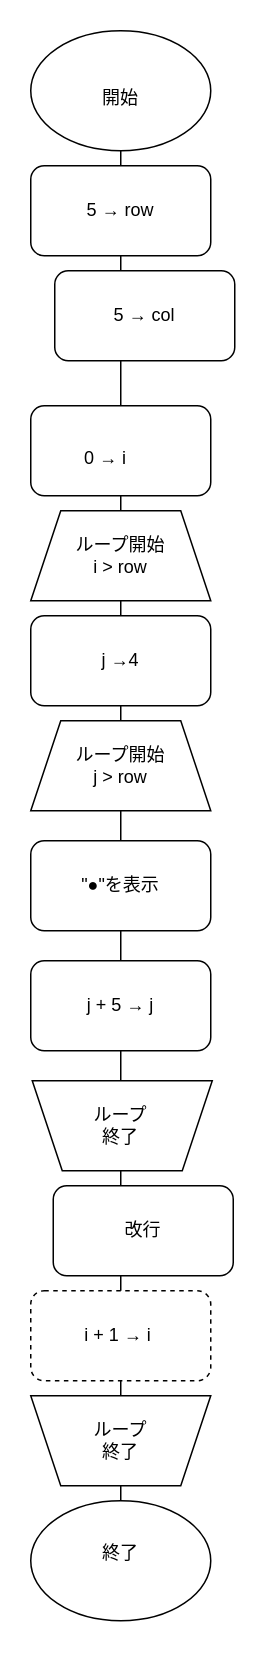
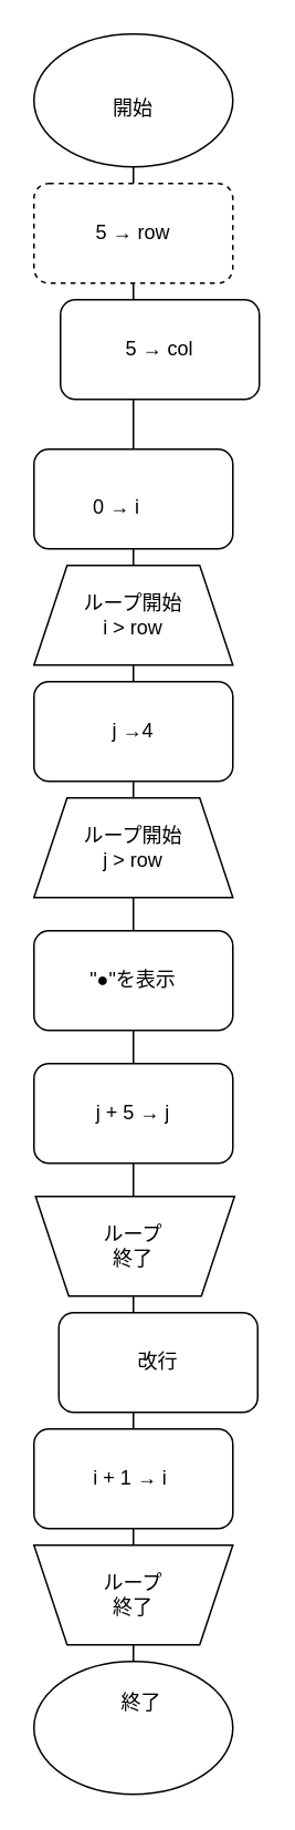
- <mxCell id="8" value="5 → row" style="rounded=1;whiteSpace=wrap;html=1;" parent="1" vertex="1"><mxGeometry x="20" y="110" width="120" height="60" as="geometry" /></mxCell>
+ <mxCell id="8" value="5 → row" style="rounded=1;whiteSpace=wrap;html=1;dashed=1;" parent="1" vertex="1"><mxGeometry x="20" y="110" width="120" height="60" as="geometry" /></mxCell>
- <mxCell id="5" value="i + 1 → i&amp;nbsp;" style="rounded=1;whiteSpace=wrap;html=1;dashed=1;" parent="1" vertex="1"><mxGeometry x="20" y="860" width="120" height="60" as="geometry" /></mxCell>
+ <mxCell id="5" value="i + 1 → i&amp;nbsp;" style="rounded=1;whiteSpace=wrap;html=1;" parent="1" vertex="1"><mxGeometry x="20" y="860" width="120" height="60" as="geometry" /></mxCell>
- <mxCell id="22" value="終了" style="text;html=1;align=center;verticalAlign=middle;whiteSpace=wrap;rounded=0;" parent="20" vertex="1"><mxGeometry x="30" y="20" width="60" height="30" as="geometry" /></mxCell>
+ <mxCell id="22" value="終了" style="text;html=1;align=center;verticalAlign=middle;whiteSpace=wrap;rounded=0;" parent="20" vertex="1"><mxGeometry x="35" y="10" width="60" height="30" as="geometry" /></mxCell>
